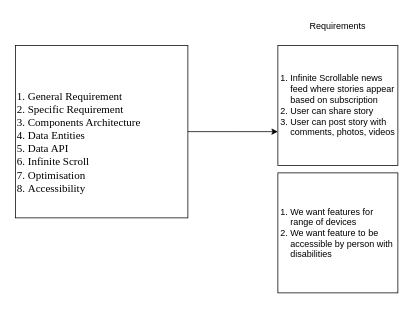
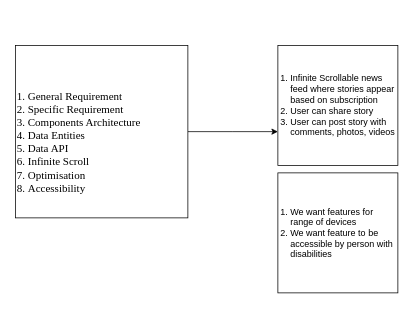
- <mxCell id="5" value="Requirements" style="text;html=1;align=center;verticalAlign=middle;whiteSpace=wrap;rounded=0;" vertex="1" parent="1"><mxGeometry x="420" y="20" width="60" height="30" as="geometry" /></mxCell>
